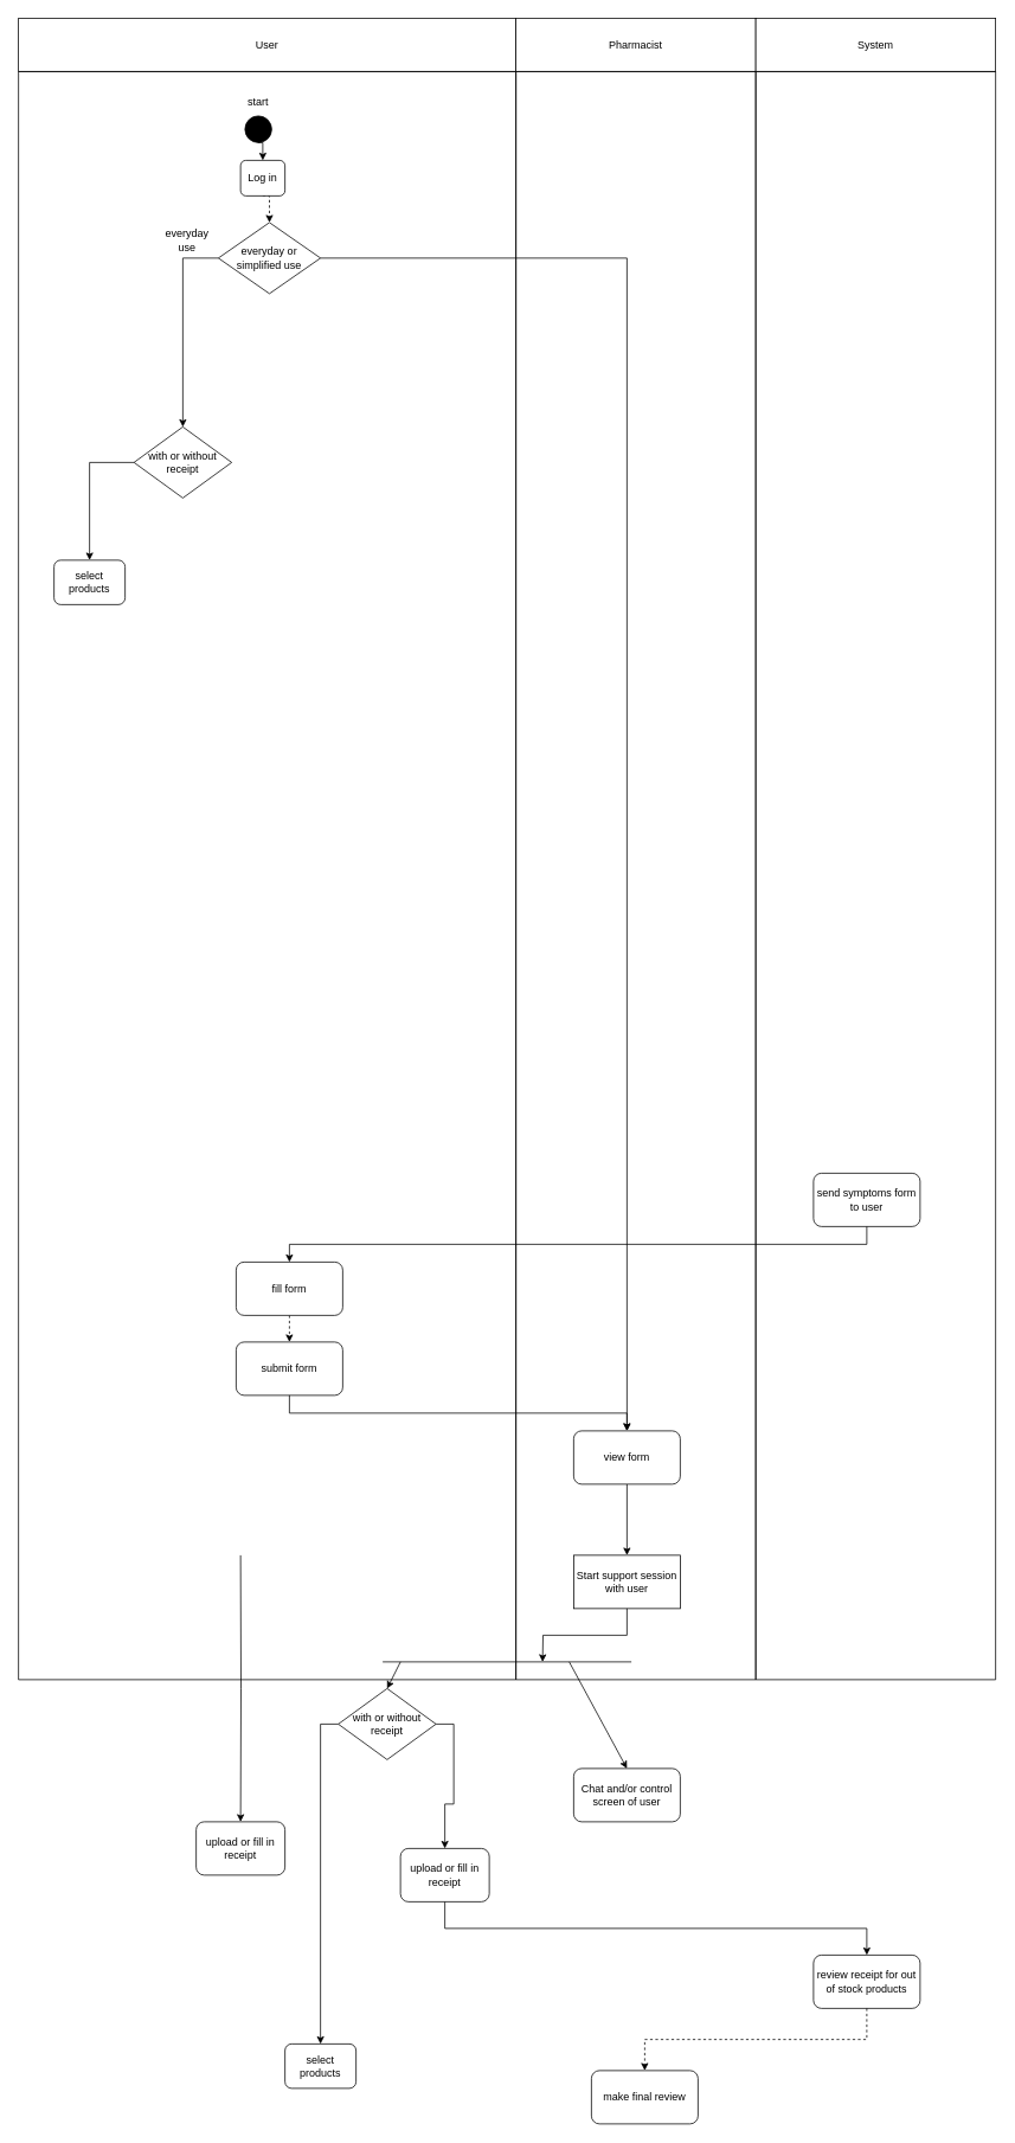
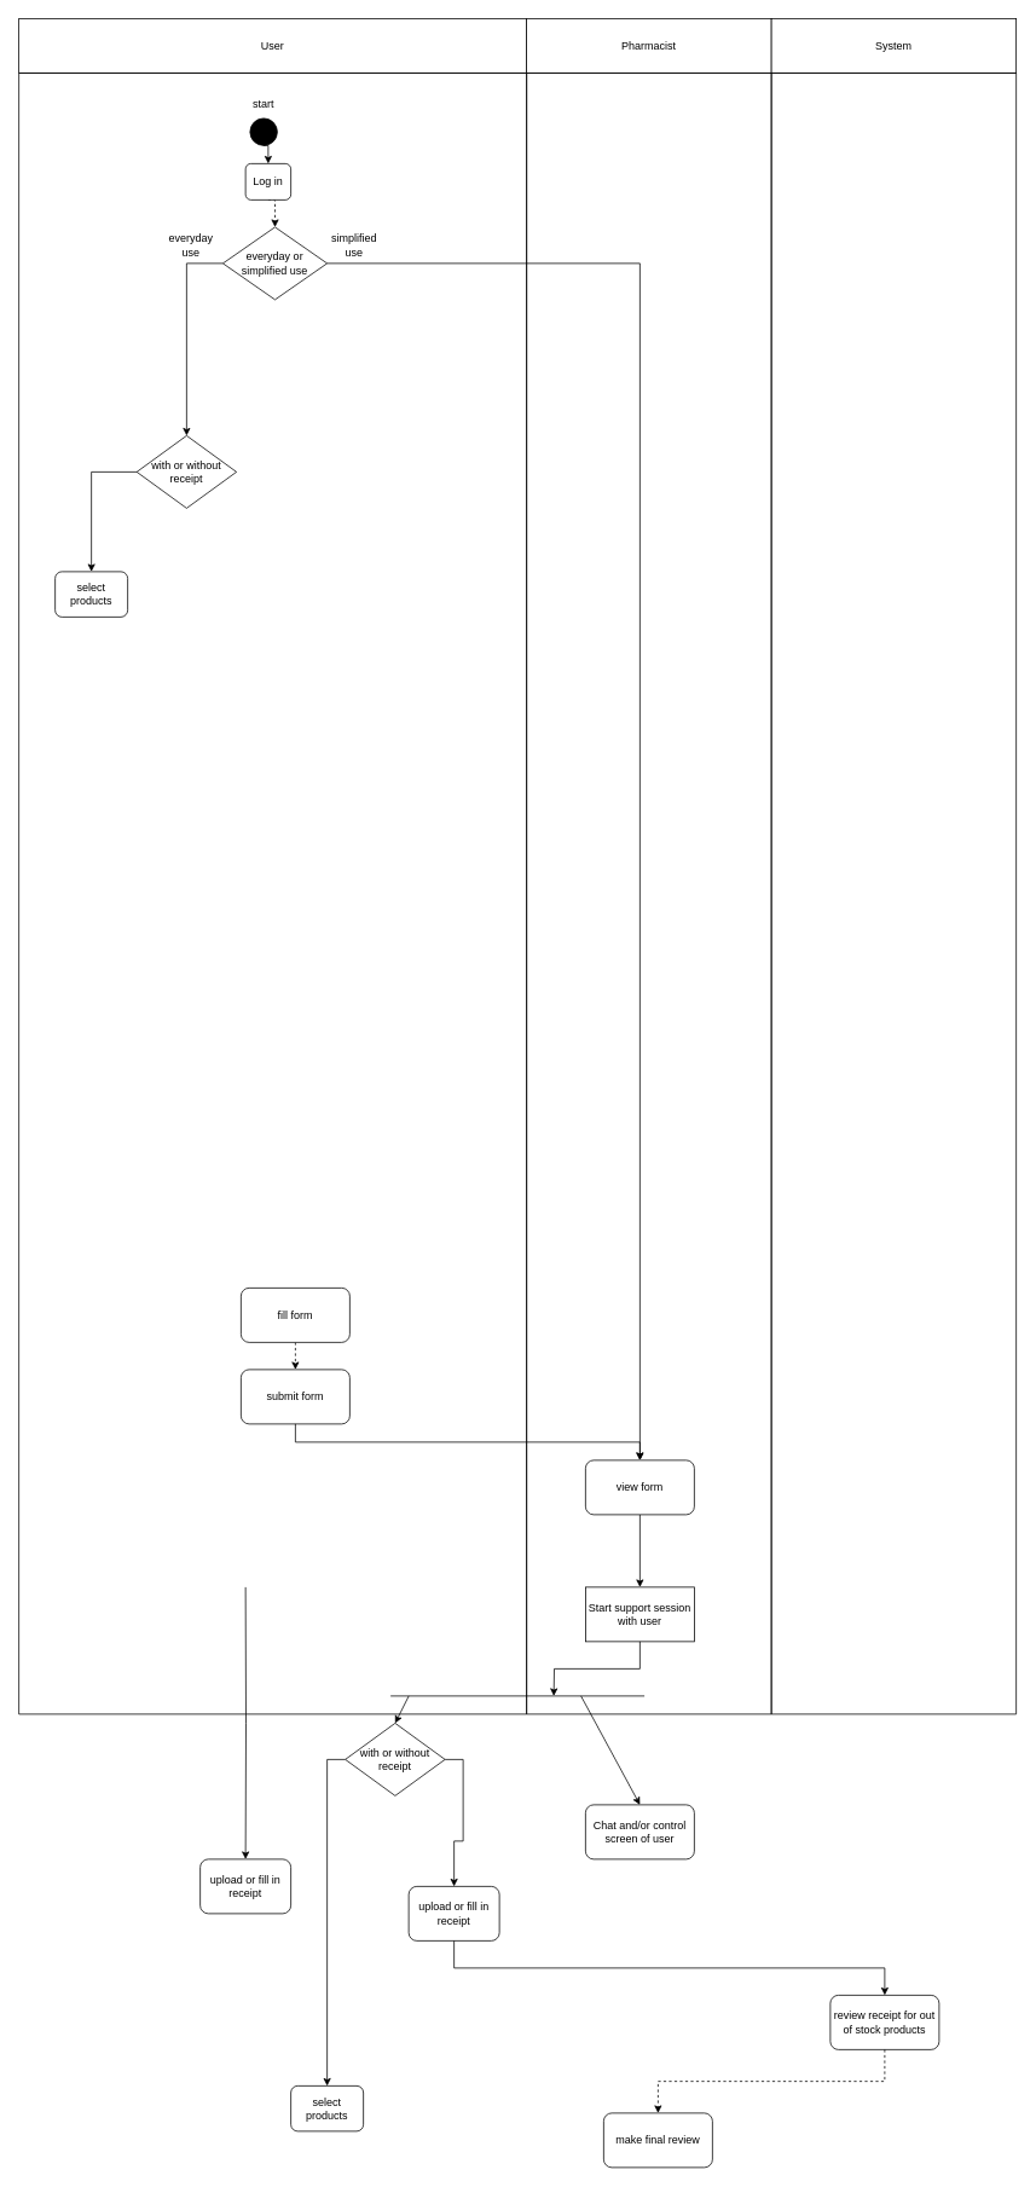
+ <mxCell id="18" value="simplified use" style="text;html=1;strokeColor=none;fillColor=none;align=center;verticalAlign=middle;whiteSpace=wrap;rounded=0;" vertex="1" parent="3"><mxGeometry x="340" y="170" width="60" height="40" as="geometry" /></mxCell>
- <mxCell id="37" value="send symptoms form to user" style="rounded=1;whiteSpace=wrap;html=1;fillColor=#FFFFFF;" vertex="1" parent="36"><mxGeometry x="65" y="1240" width="120" height="60" as="geometry" /></mxCell>
- <mxCell id="40" style="edgeStyle=orthogonalEdgeStyle;rounded=0;orthogonalLoop=1;jettySize=auto;html=1;exitX=0.5;exitY=1;exitDx=0;exitDy=0;entryX=0.5;entryY=0;entryDx=0;entryDy=0;" edge="1" parent="1" source="37" target="17"><mxGeometry relative="1" as="geometry" /></mxCell>
